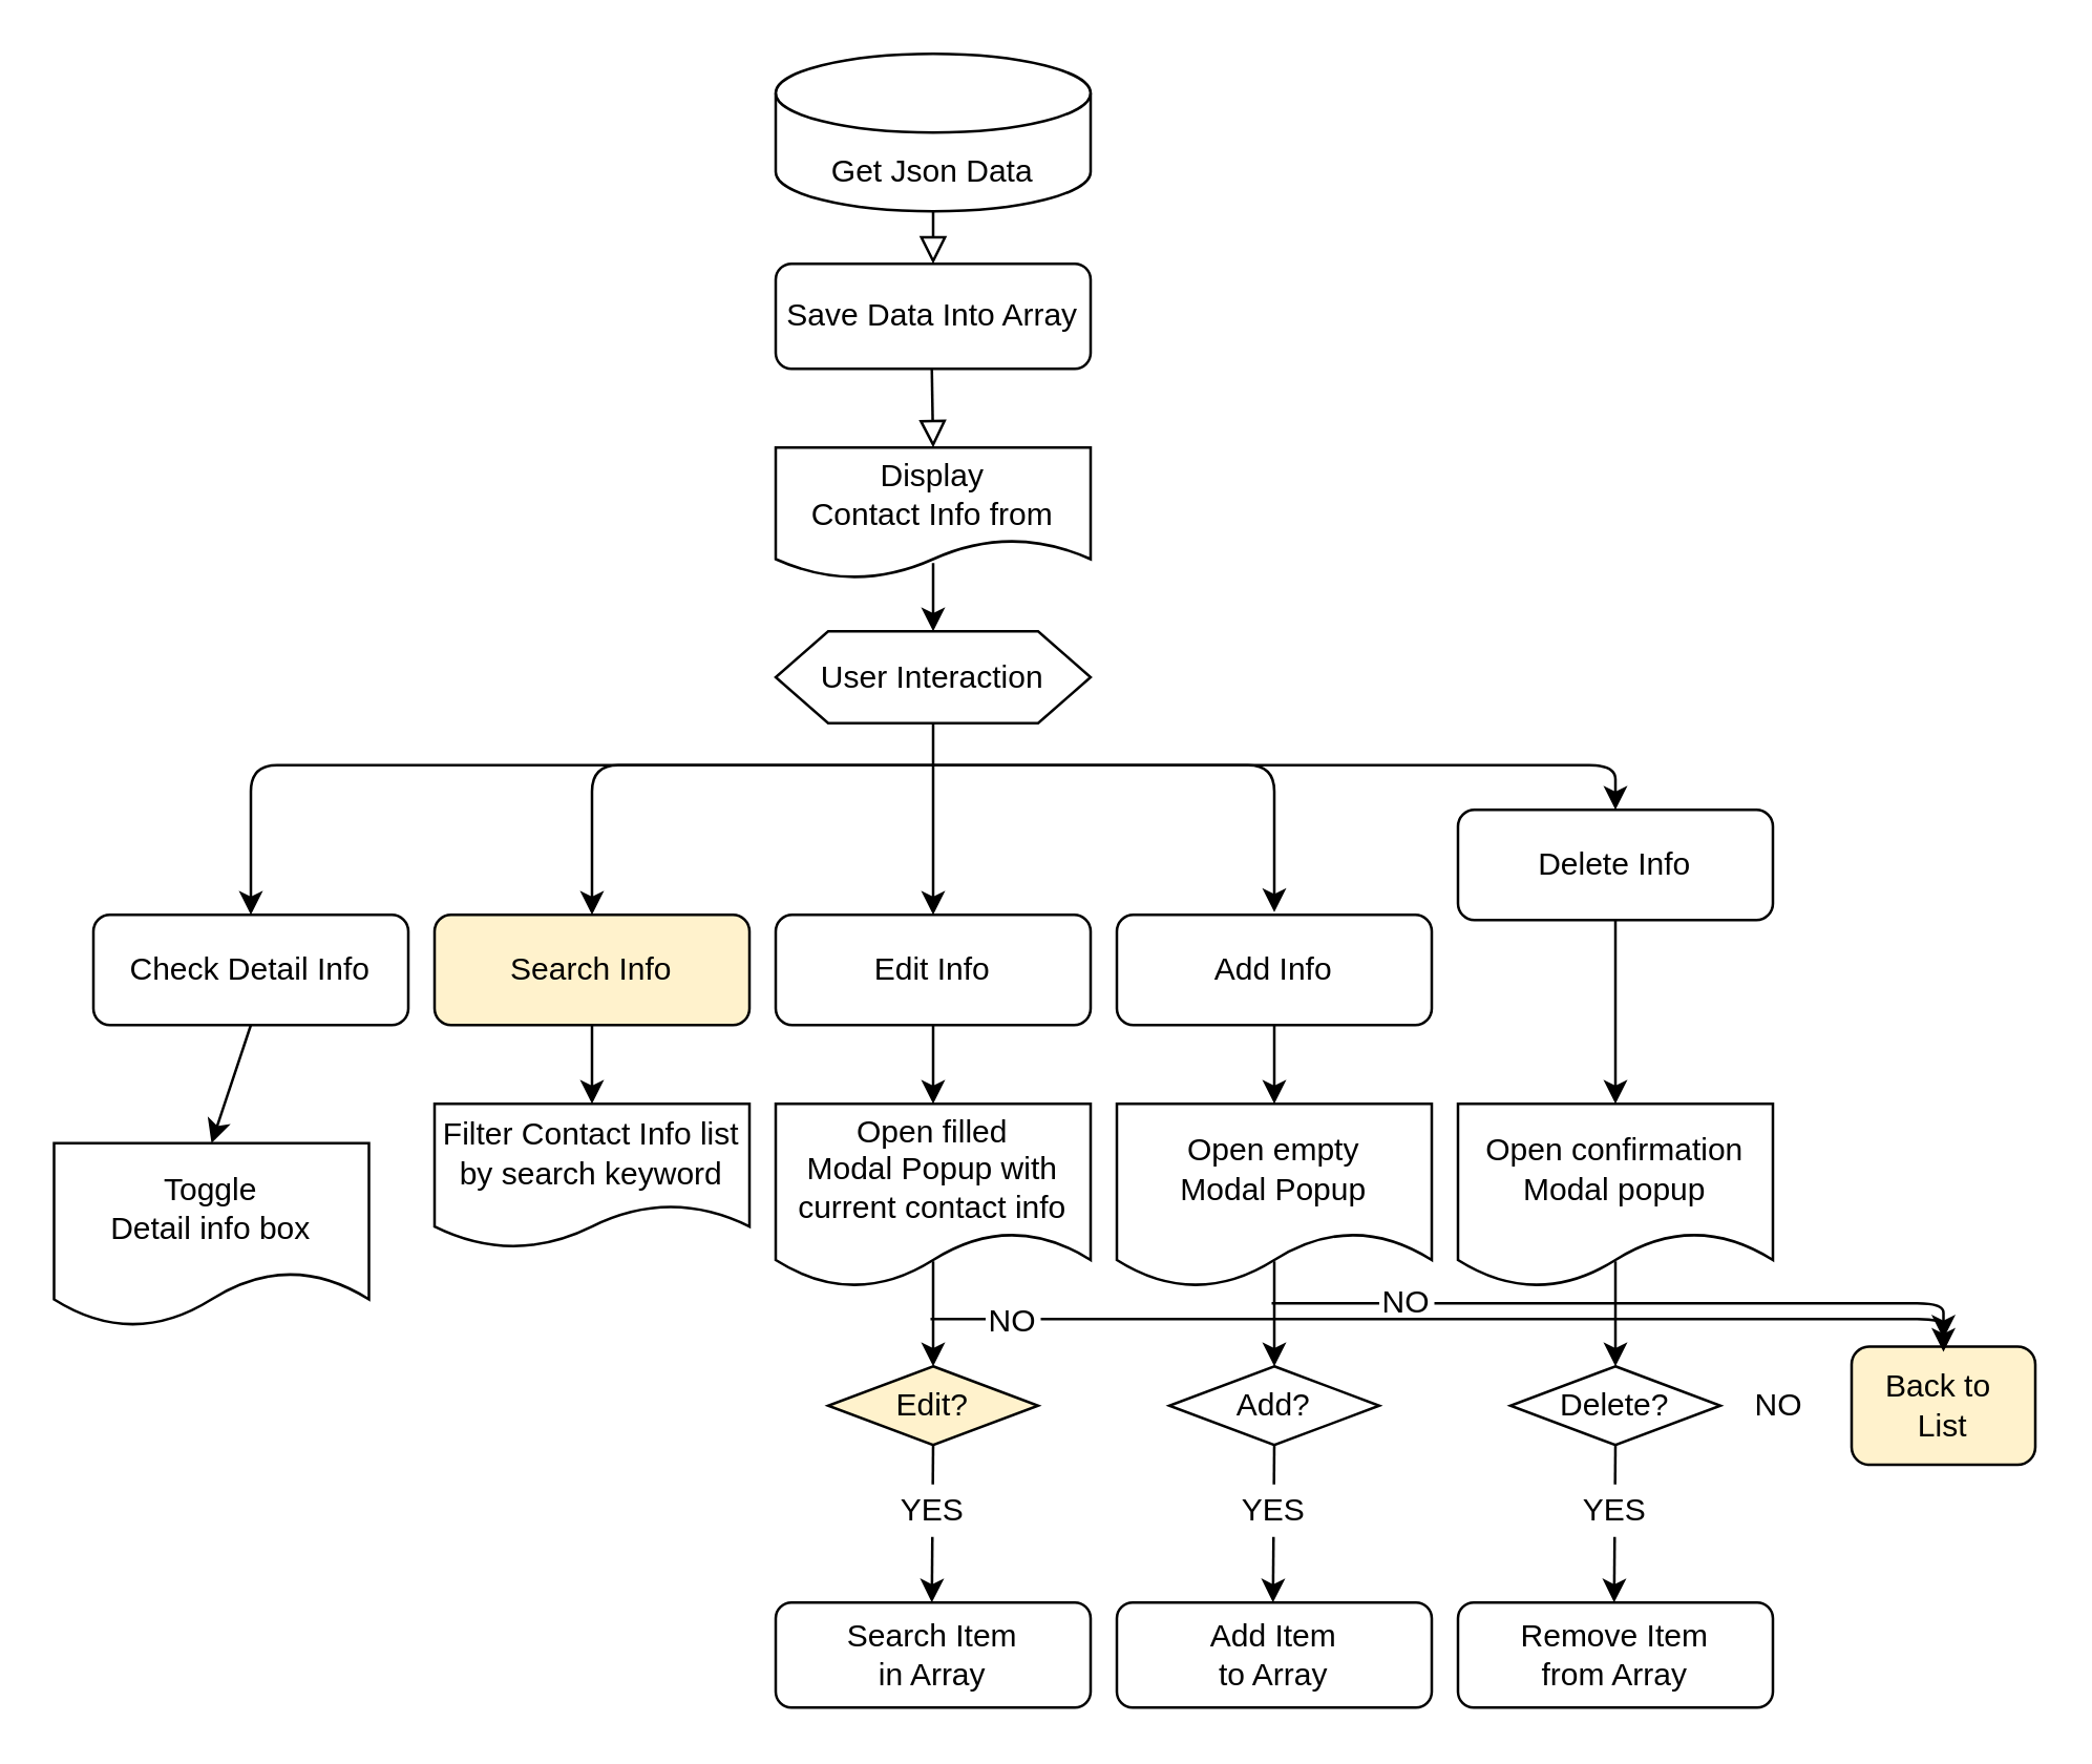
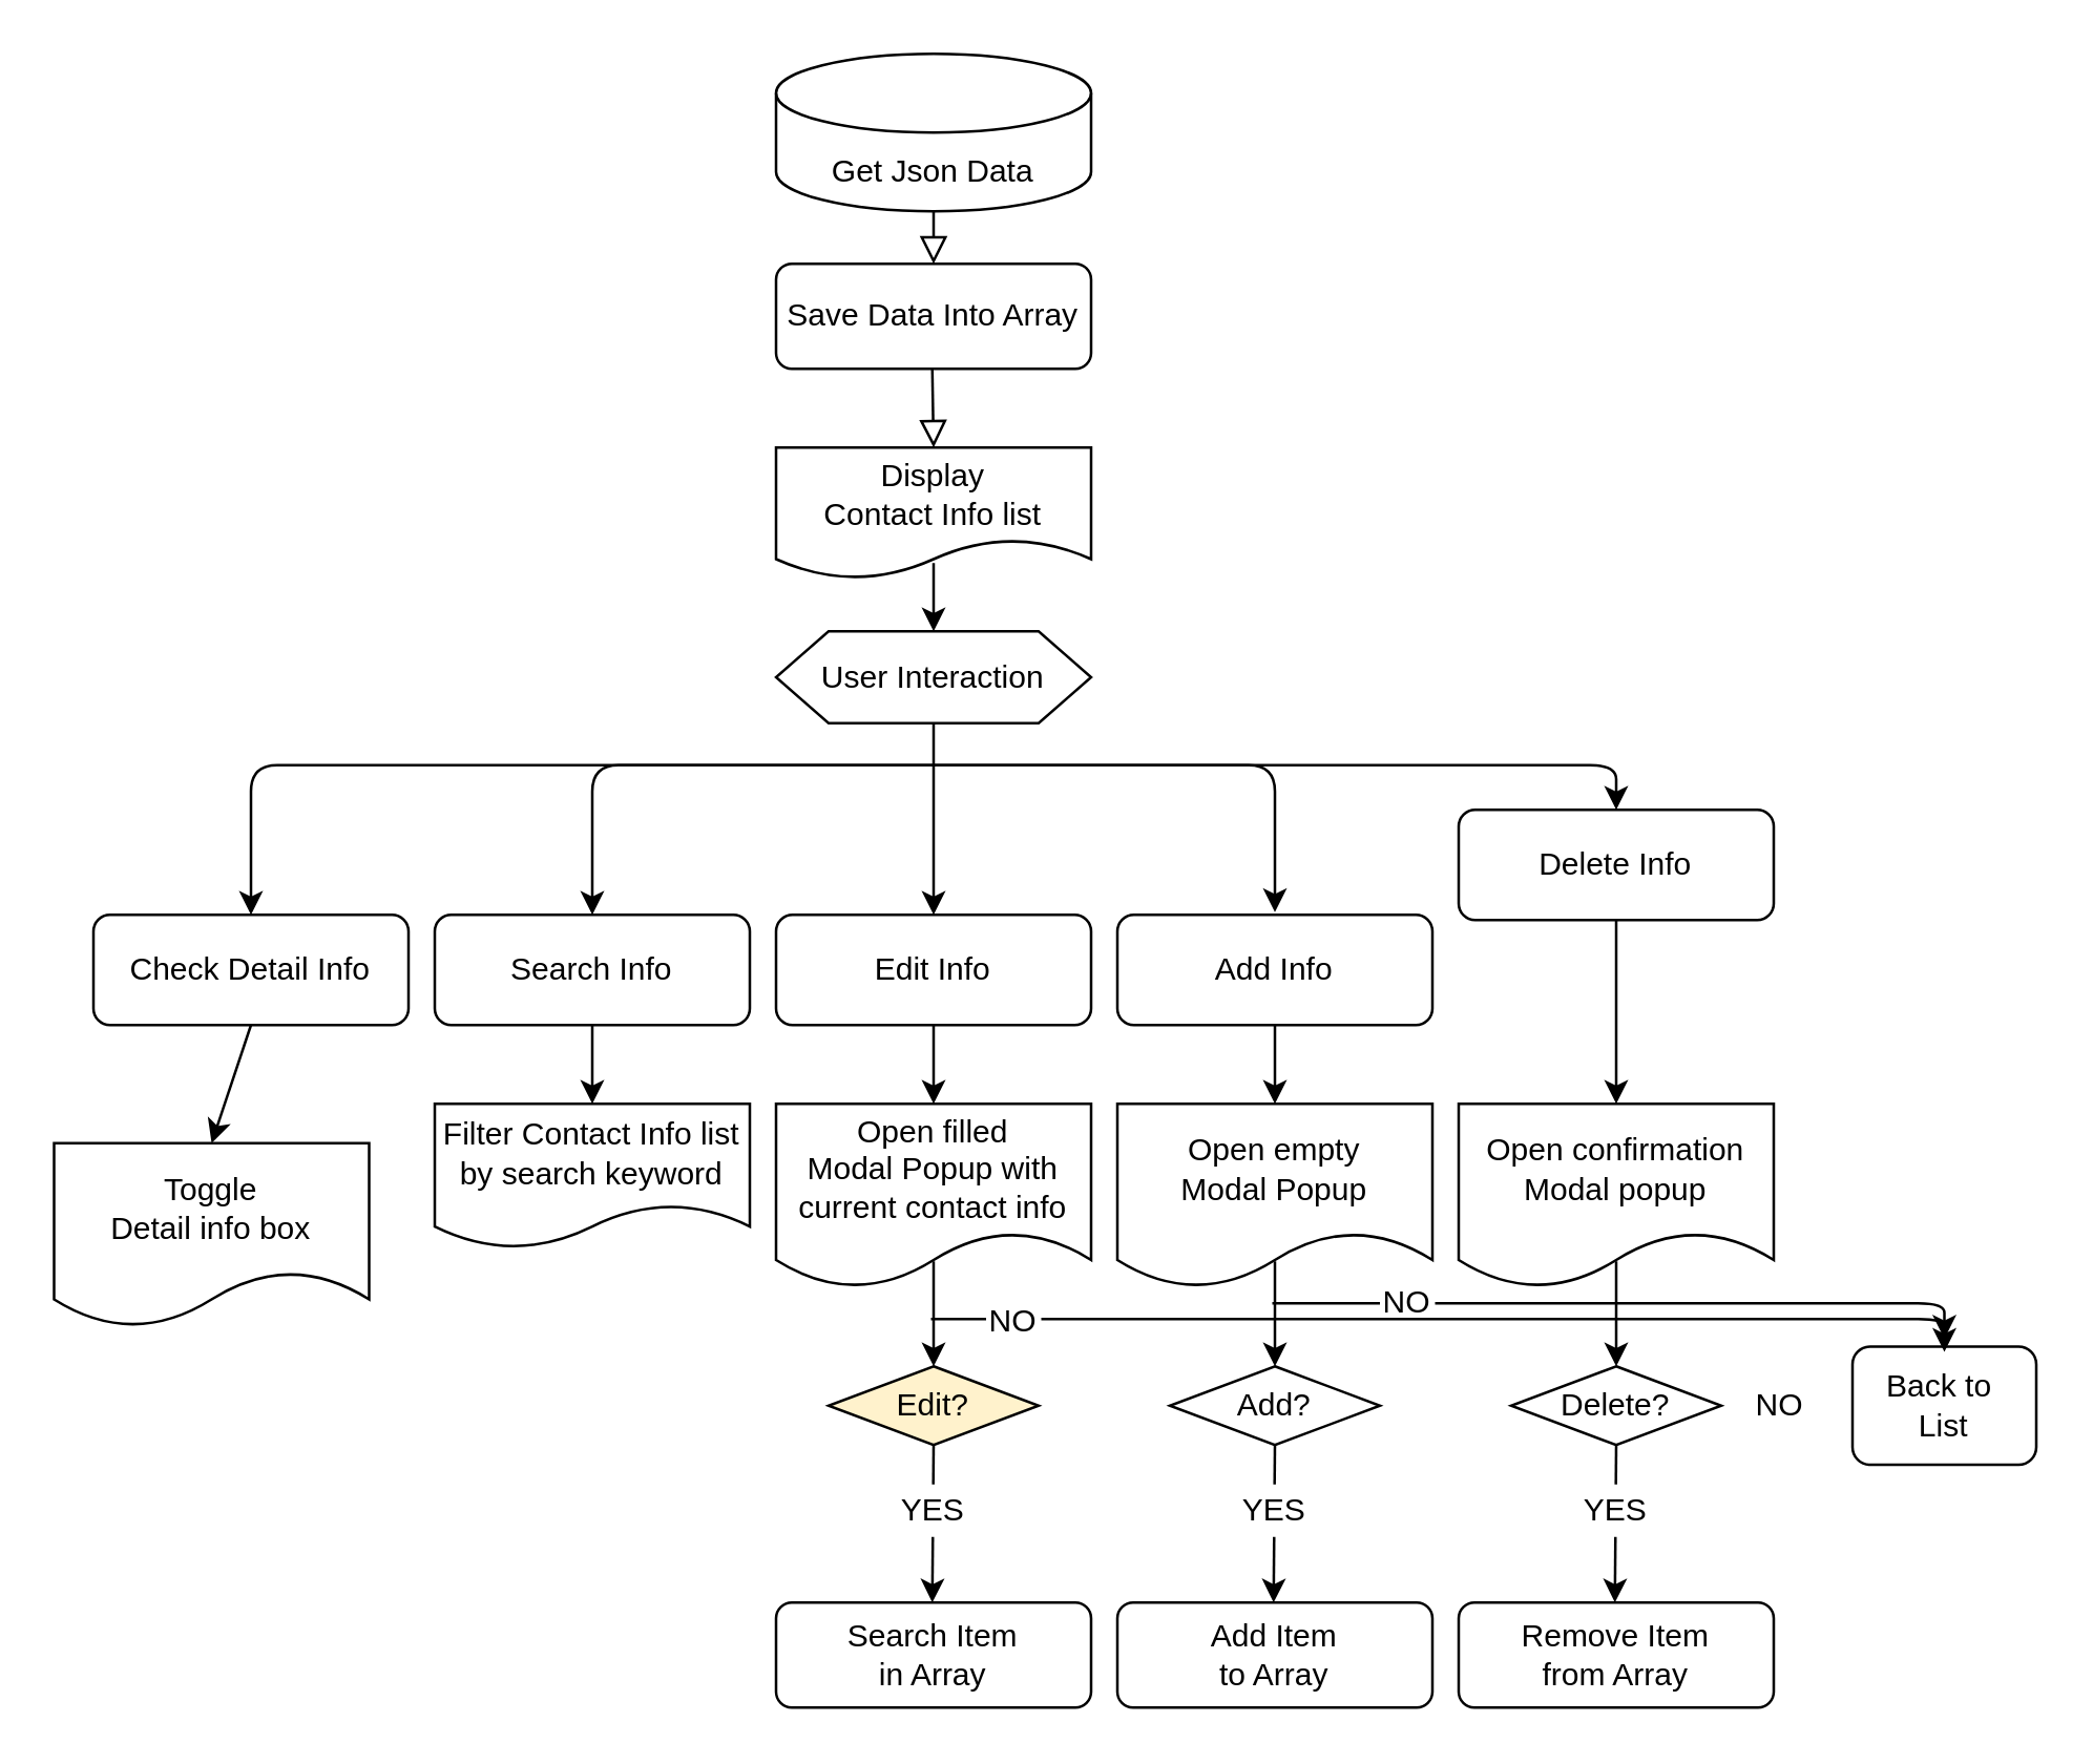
- <mxCell id="5" value="Display&lt;br&gt;Contact Info from" style="shape=document;whiteSpace=wrap;html=1;boundedLbl=1;" vertex="1" parent="1"><mxGeometry x="295" y="170" width="120" height="50" as="geometry" /></mxCell>
+ <mxCell id="5" value="Display&lt;br&gt;Contact Info list" style="shape=document;whiteSpace=wrap;html=1;boundedLbl=1;" vertex="1" parent="1"><mxGeometry x="295" y="170" width="120" height="50" as="geometry" /></mxCell>
- <mxCell id="7" value="Search Info" style="rounded=1;whiteSpace=wrap;html=1;fillColor=#fff2cc;" vertex="1" parent="1"><mxGeometry x="165" y="348" width="120" height="42" as="geometry" /></mxCell>
+ <mxCell id="7" value="Search Info" style="rounded=1;whiteSpace=wrap;html=1;" vertex="1" parent="1"><mxGeometry x="165" y="348" width="120" height="42" as="geometry" /></mxCell>
- <mxCell id="36" value="Back to&amp;nbsp;&lt;br&gt;List" style="rounded=1;whiteSpace=wrap;html=1;fillColor=#fff2cc;" vertex="1" parent="1"><mxGeometry x="705" y="512.5" width="70" height="45" as="geometry" /></mxCell>
+ <mxCell id="36" value="Back to&amp;nbsp;&lt;br&gt;List" style="rounded=1;whiteSpace=wrap;html=1;fillColor=#FFFFFF;" vertex="1" parent="1"><mxGeometry x="705" y="512.5" width="70" height="45" as="geometry" /></mxCell>
